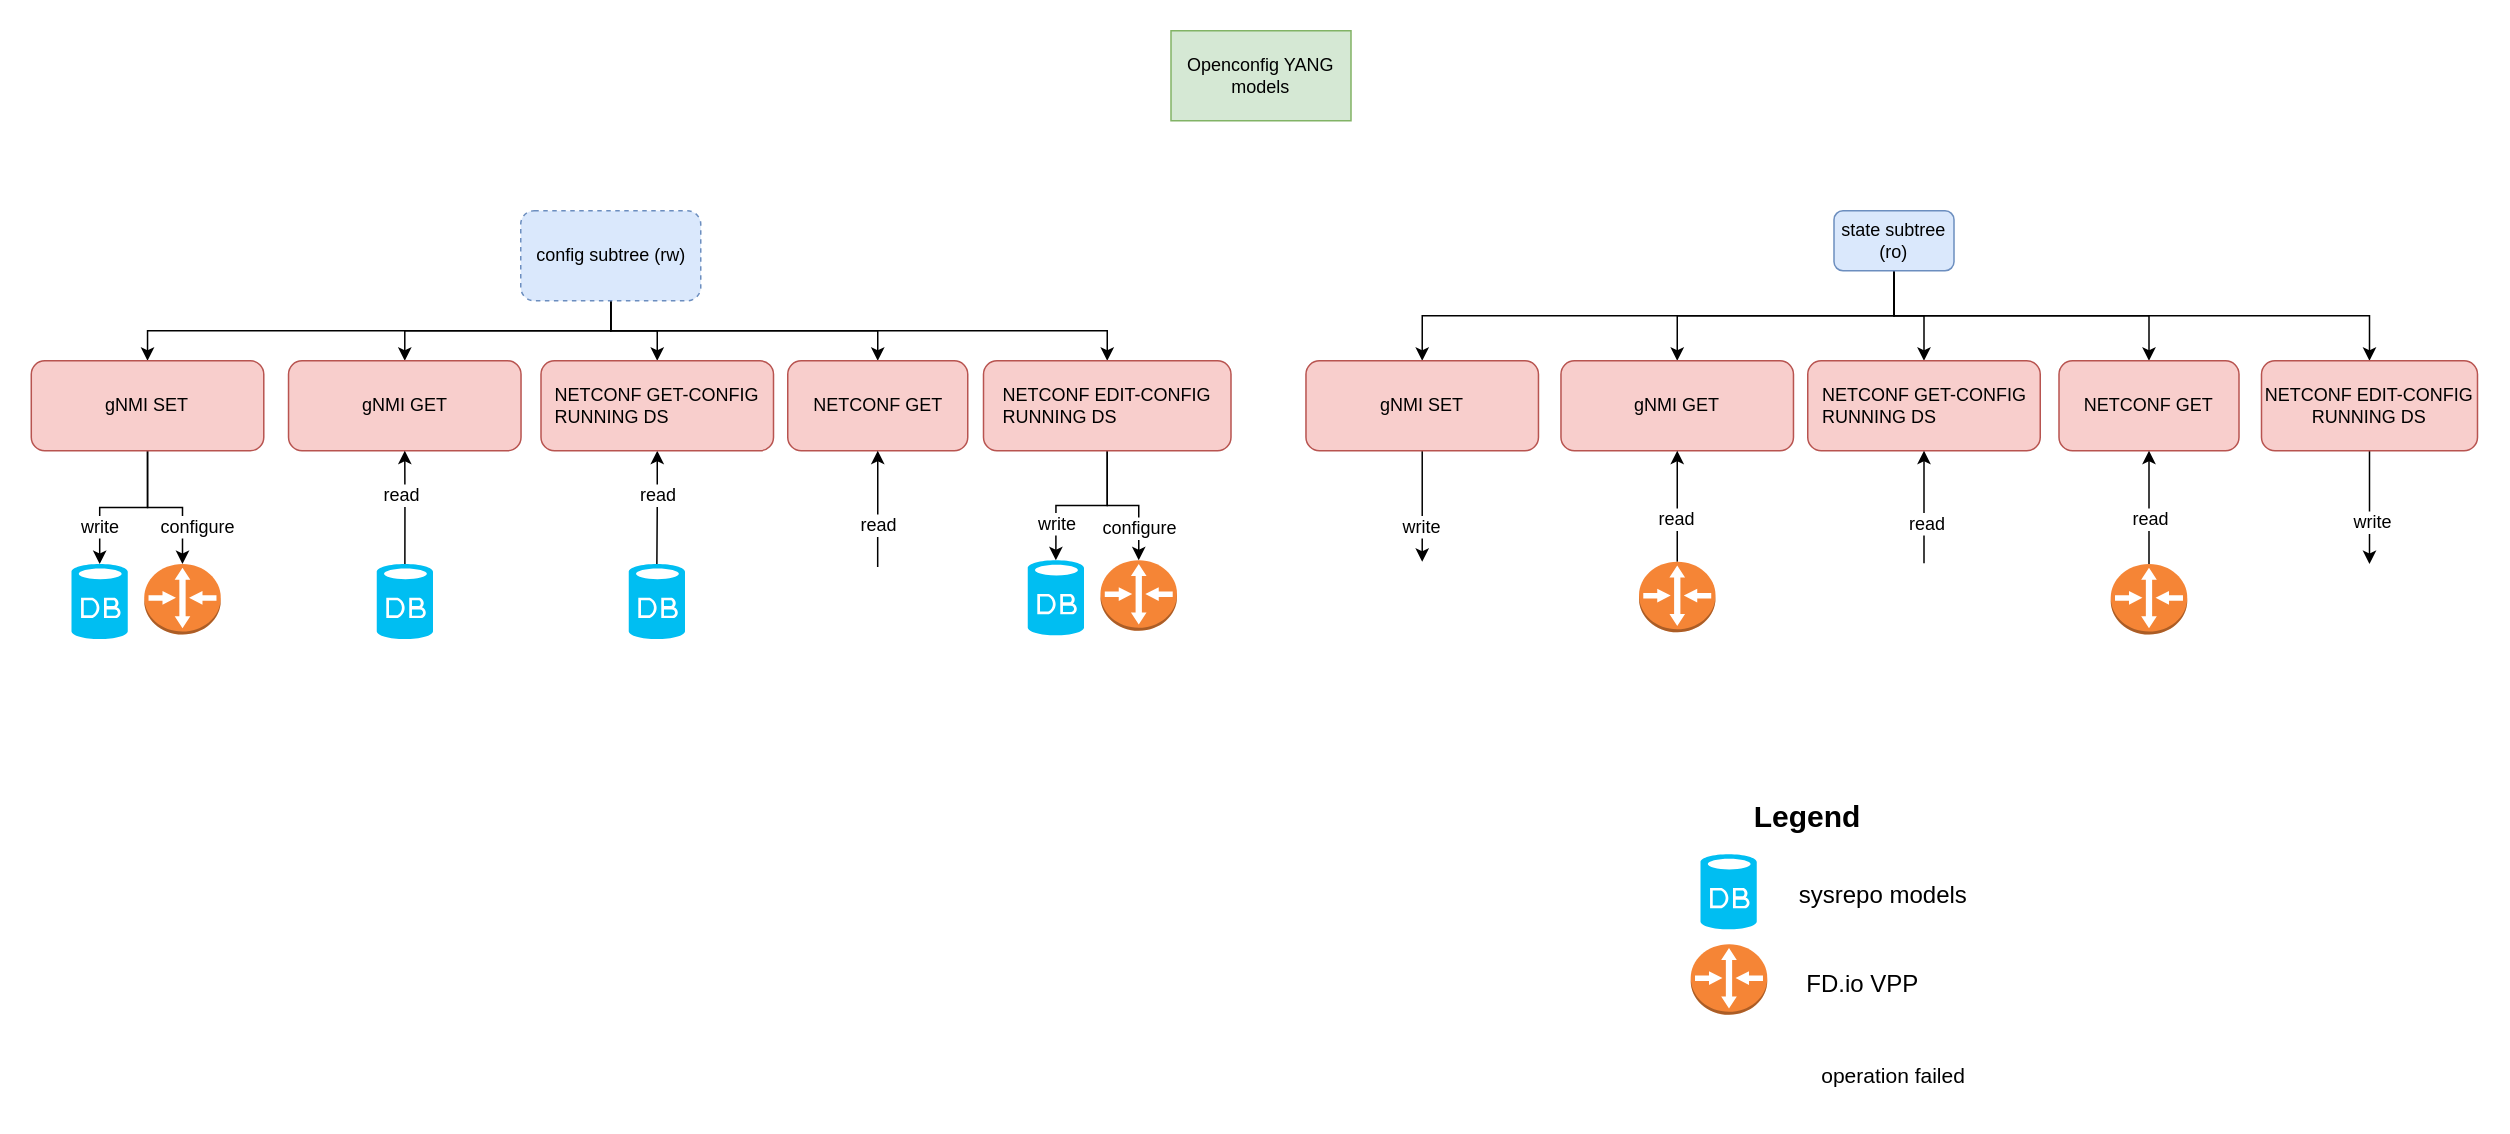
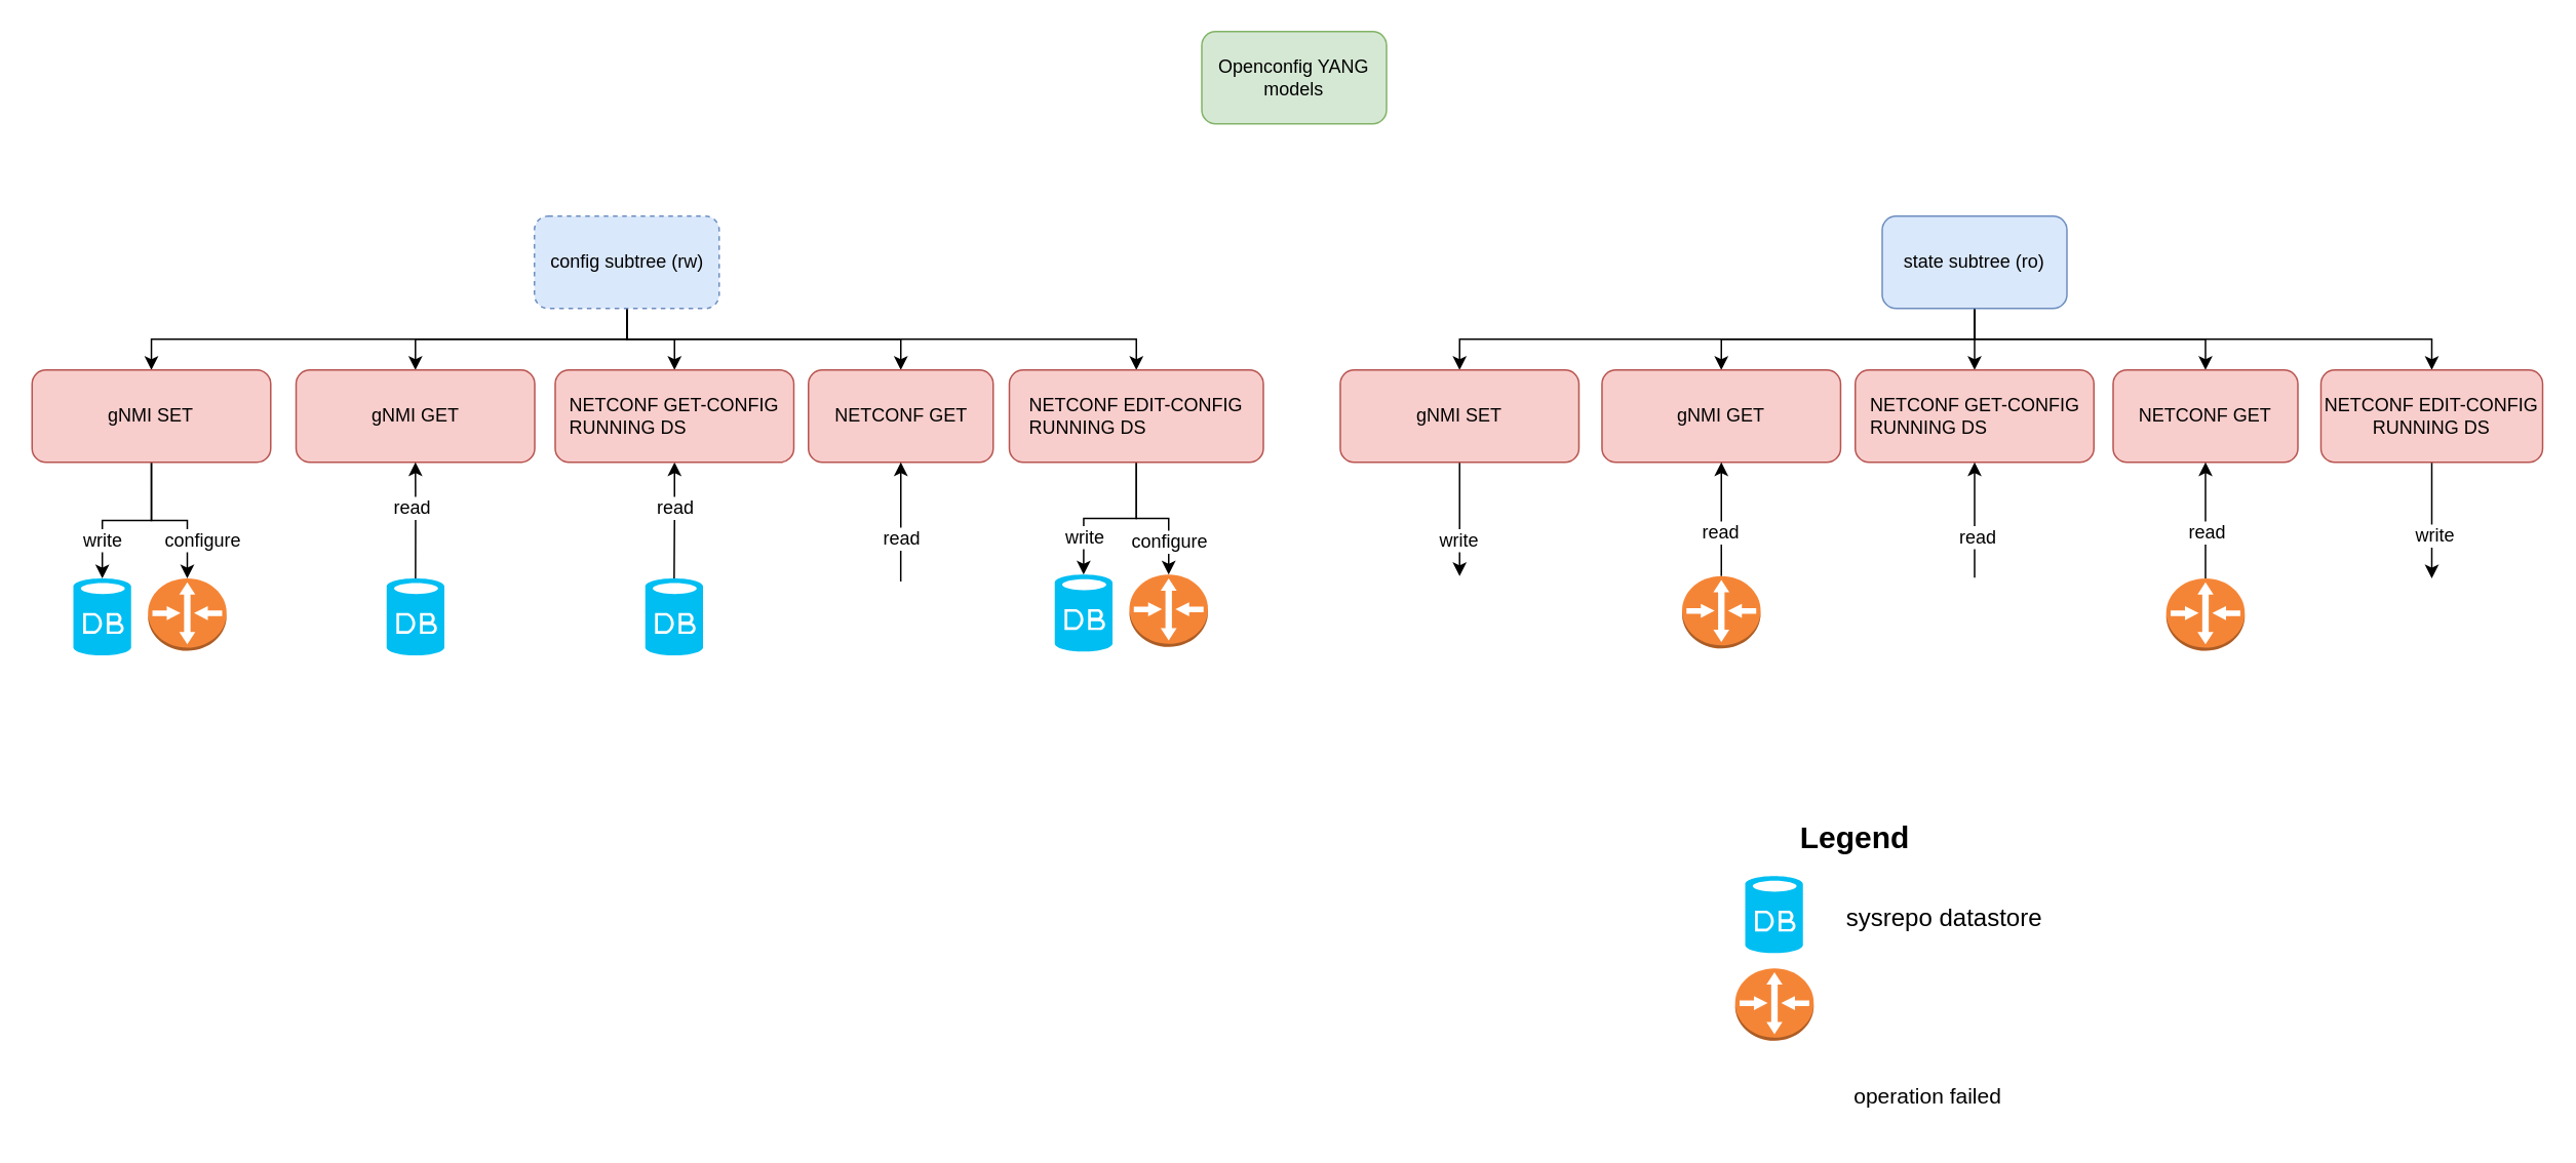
- <mxCell id="2" value="Openconfig YANG models" style="whiteSpace=wrap;html=1;fillColor=#d5e8d4;strokeColor=#82b366;rounded=0;" parent="1" vertex="1"><mxGeometry x="780" y="20" width="120" height="60" as="geometry" /></mxCell>
+ <mxCell id="2" value="Openconfig YANG models" style="rounded=1;whiteSpace=wrap;html=1;fillColor=#d5e8d4;strokeColor=#82b366;" parent="1" vertex="1"><mxGeometry x="780" y="20" width="120" height="60" as="geometry" /></mxCell>
- <mxCell id="14" value="state subtree (ro)" style="rounded=1;whiteSpace=wrap;html=1;fillColor=#dae8fc;strokeColor=#6c8ebf;" parent="1" vertex="1"><mxGeometry x="1222" y="140" width="80" height="40" as="geometry" /></mxCell>
+ <mxCell id="14" value="state subtree (ro)" style="rounded=1;whiteSpace=wrap;html=1;fillColor=#dae8fc;strokeColor=#6c8ebf;" parent="1" vertex="1"><mxGeometry x="1222" y="140" width="120" height="60" as="geometry" /></mxCell>
- <mxCell id="37" value="&lt;font style=&quot;font-size: 16px&quot;&gt;sysrepo models&lt;/font&gt;" style="text;html=1;resizable=0;points=[];autosize=1;align=left;verticalAlign=top;spacingTop=-4;" parent="1" vertex="1"><mxGeometry x="1197" y="584" width="140" height="20" as="geometry" /></mxCell>
+ <mxCell id="37" value="&lt;font style=&quot;font-size: 16px&quot;&gt;sysrepo datastore&lt;/font&gt;" style="text;html=1;resizable=0;points=[];autosize=1;align=left;verticalAlign=top;spacingTop=-4;" parent="1" vertex="1"><mxGeometry x="1197" y="584" width="140" height="20" as="geometry" /></mxCell>
- <mxCell id="39" value="&lt;font style=&quot;font-size: 16px&quot;&gt;FD.io VPP&lt;/font&gt;" style="text;html=1;resizable=0;points=[];autosize=1;align=left;verticalAlign=top;spacingTop=-4;" parent="1" vertex="1"><mxGeometry x="1201.5" y="642.5" width="90" height="20" as="geometry" /></mxCell>
- <mxCell id="60" value="&lt;font style=&quot;font-size: 14px&quot;&gt;operation failed&lt;/font&gt;" style="text;html=1;resizable=0;points=[];autosize=1;align=left;verticalAlign=top;spacingTop=-4;" parent="1" vertex="1"><mxGeometry x="1211.5" y="706" width="110" height="20" as="geometry" /></mxCell>
+ <mxCell id="60" value="&lt;font style=&quot;font-size: 14px&quot;&gt;operation failed&lt;/font&gt;" style="text;html=1;resizable=0;points=[];autosize=1;align=left;verticalAlign=top;spacingTop=-4;" parent="1" vertex="1"><mxGeometry x="1201.5" y="701" width="110" height="20" as="geometry" /></mxCell>
